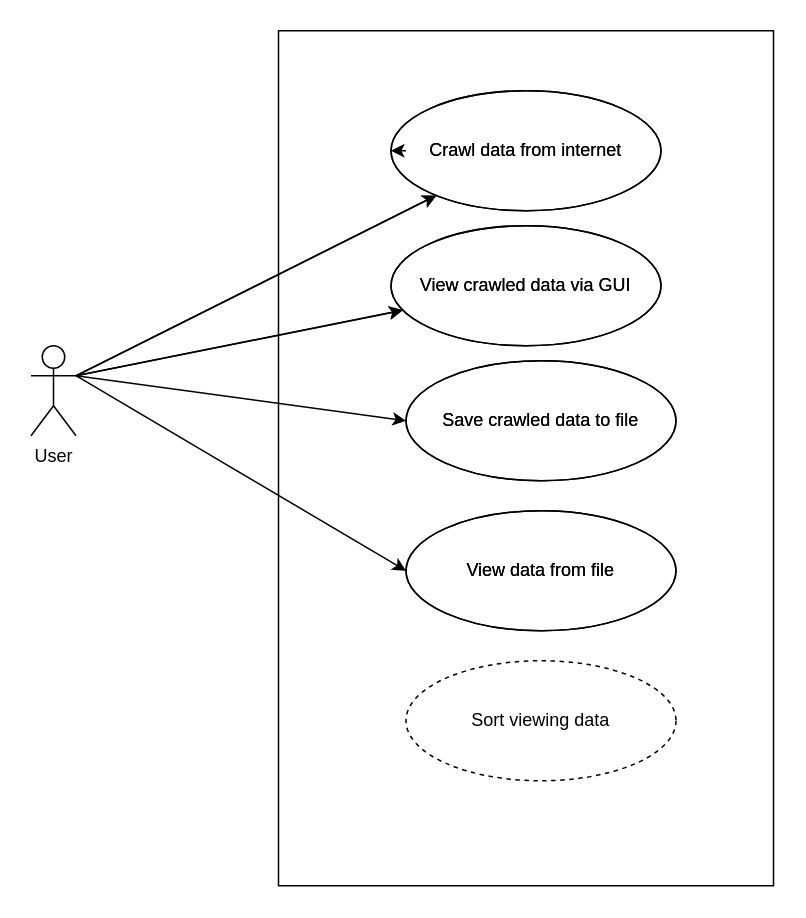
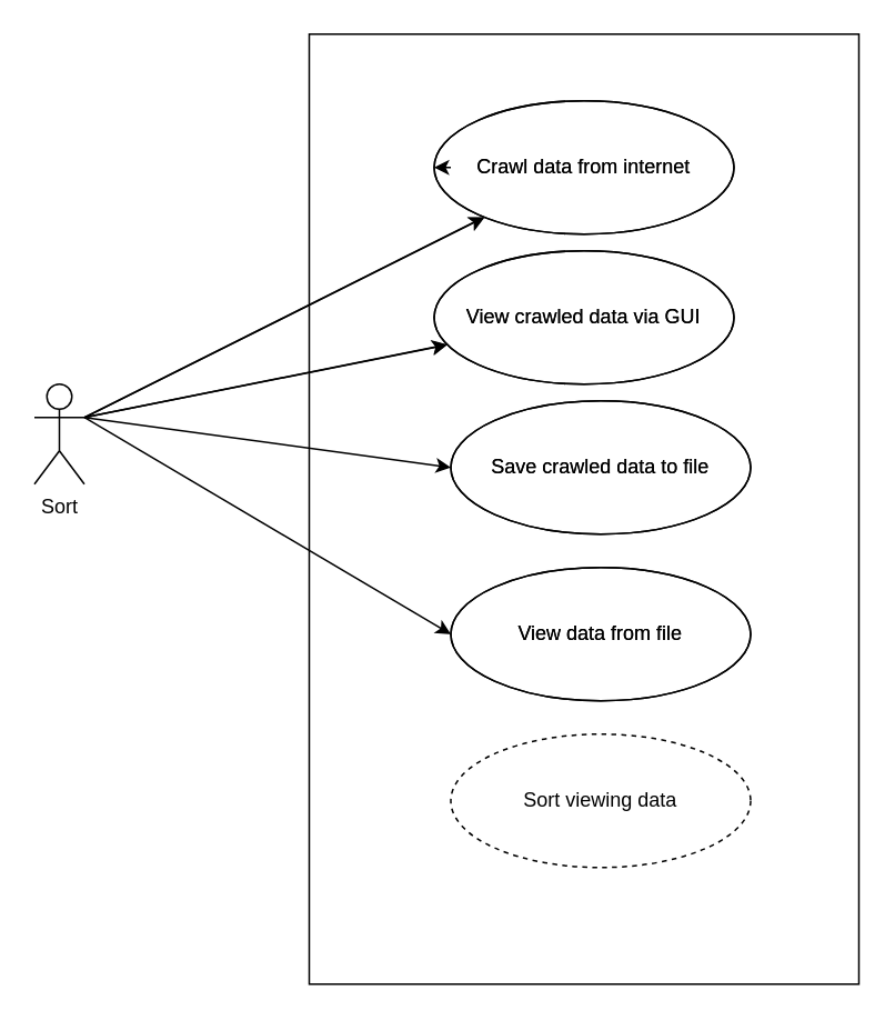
- <mxCell id="3" value="User" style="shape=umlActor;verticalLabelPosition=bottom;verticalAlign=top;html=1;strokeColor=#000000;fillColor=none;" parent="1" vertex="1"><mxGeometry x="20" y="230" width="30" height="60" as="geometry" /></mxCell>
+ <mxCell id="3" value="Sort" style="shape=umlActor;verticalLabelPosition=bottom;verticalAlign=top;html=1;strokeColor=#000000;fillColor=none;" parent="1" vertex="1"><mxGeometry x="20" y="230" width="30" height="60" as="geometry" /></mxCell>
